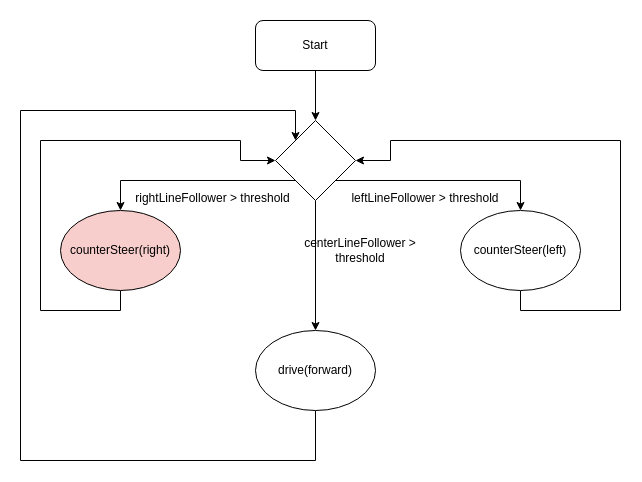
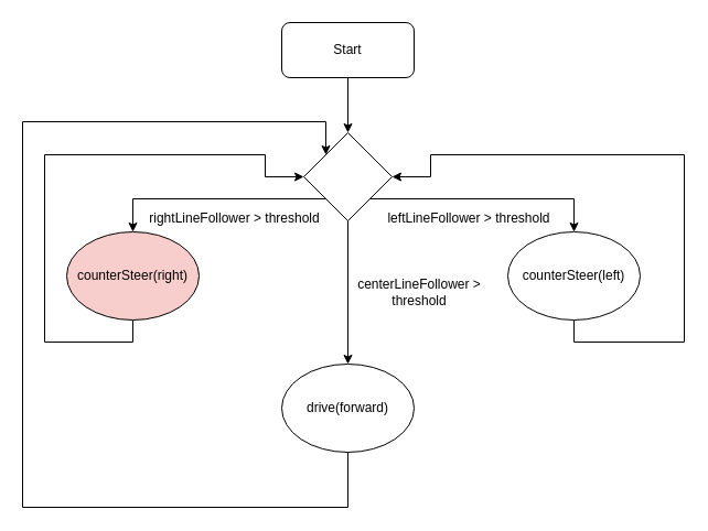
- <mxCell id="17" value="centerLineFollower &amp;gt; threshold" style="text;html=1;strokeColor=none;fillColor=none;align=center;verticalAlign=middle;whiteSpace=wrap;rounded=0;" vertex="1" parent="1"><mxGeometry x="300" y="235" width="120" height="30" as="geometry" /></mxCell>
+ <mxCell id="17" value="centerLineFollower &amp;gt; threshold" style="text;html=1;strokeColor=none;fillColor=none;align=center;verticalAlign=middle;whiteSpace=wrap;rounded=0;" vertex="1" parent="1"><mxGeometry x="320" y="250" width="120" height="30" as="geometry" /></mxCell>
